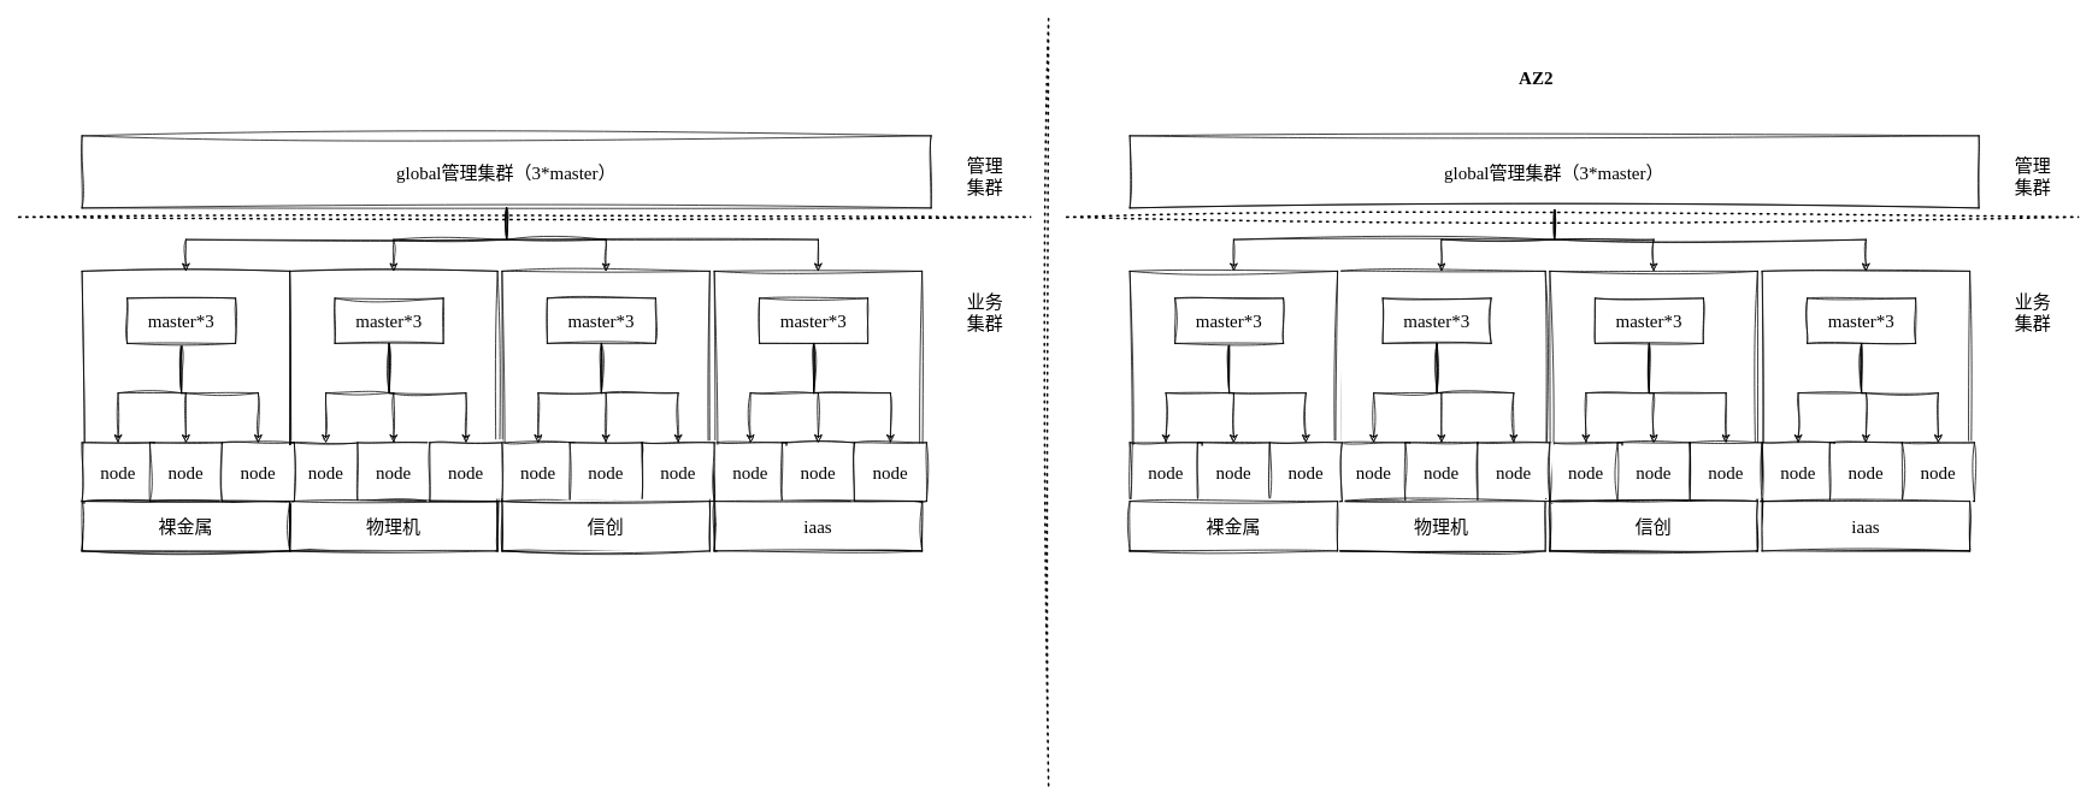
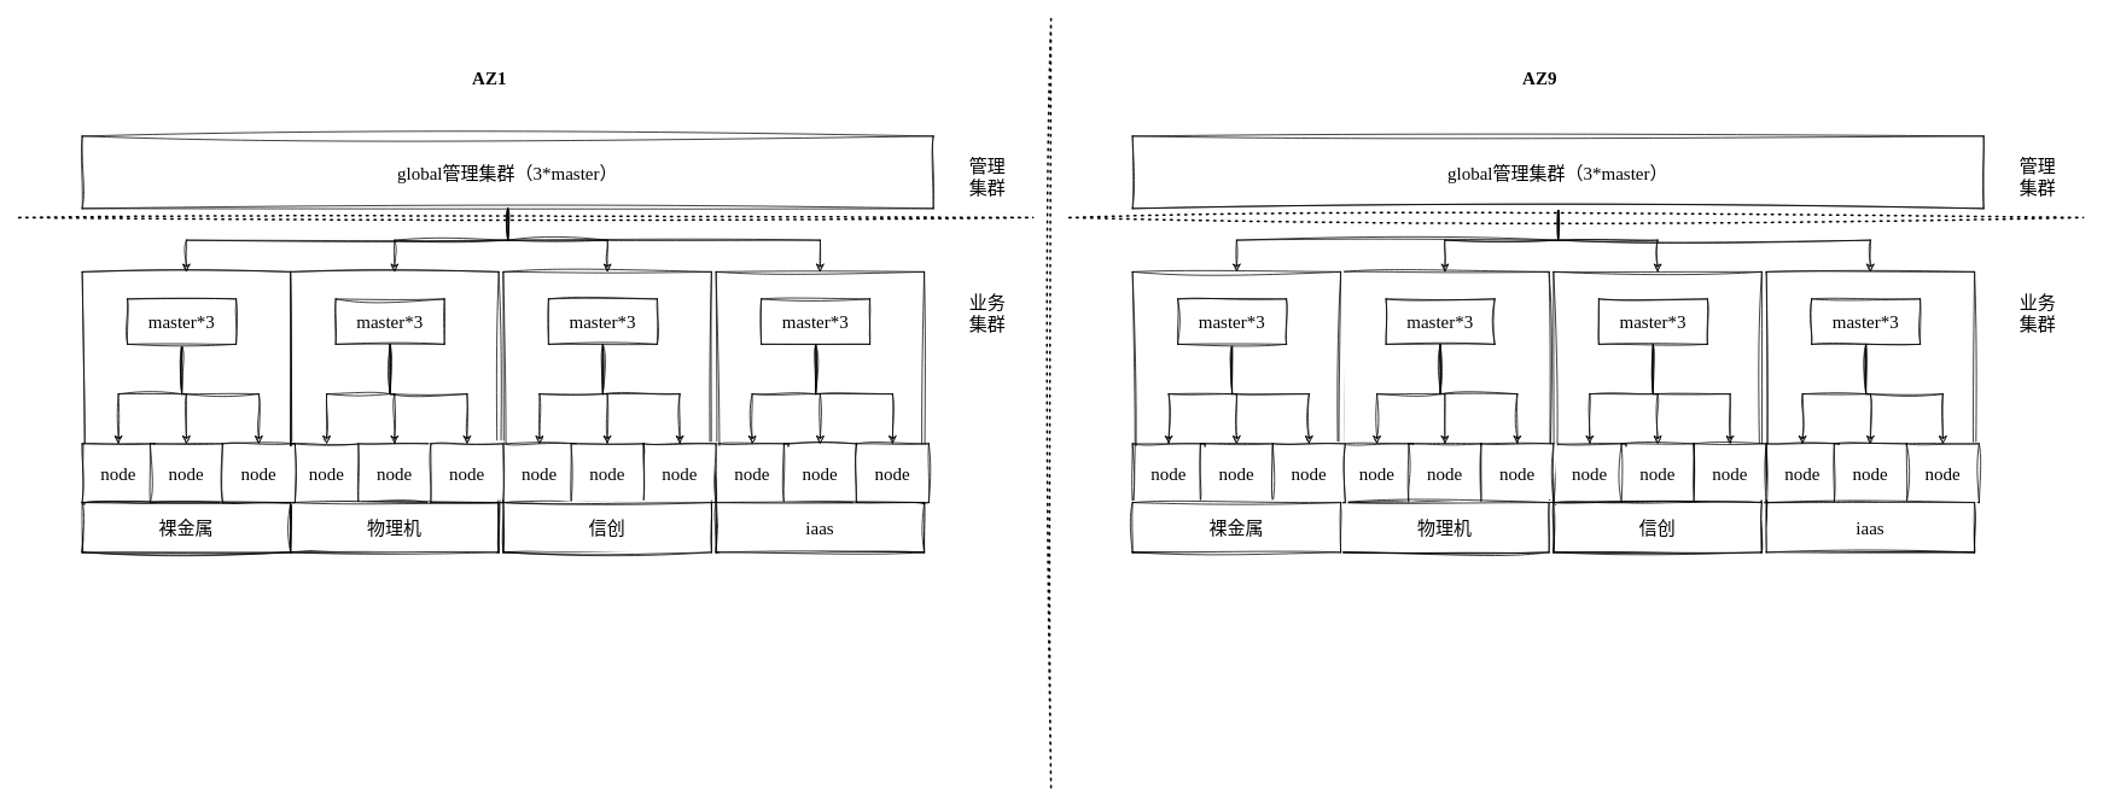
+ <mxCell id="50" value="&lt;b&gt;AZ1&lt;/b&gt;" style="text;html=1;strokeColor=none;fillColor=none;align=center;verticalAlign=middle;whiteSpace=wrap;rounded=0;fontSize=20;fontFamily=Architects Daughter;" vertex="1" parent="1"><mxGeometry x="510" y="70" width="60" height="30" as="geometry" /></mxCell>
- <mxCell id="100" value="&lt;b&gt;AZ2&lt;/b&gt;" style="text;html=1;strokeColor=none;fillColor=none;align=center;verticalAlign=middle;whiteSpace=wrap;rounded=0;fontSize=20;fontFamily=Architects Daughter;" vertex="1" parent="1"><mxGeometry x="1670" y="70" width="60" height="30" as="geometry" /></mxCell>
+ <mxCell id="100" value="&lt;b&gt;AZ9&lt;/b&gt;" style="text;html=1;strokeColor=none;fillColor=none;align=center;verticalAlign=middle;whiteSpace=wrap;rounded=0;fontSize=20;fontFamily=Architects Daughter;" vertex="1" parent="1"><mxGeometry x="1670" y="70" width="60" height="30" as="geometry" /></mxCell>
